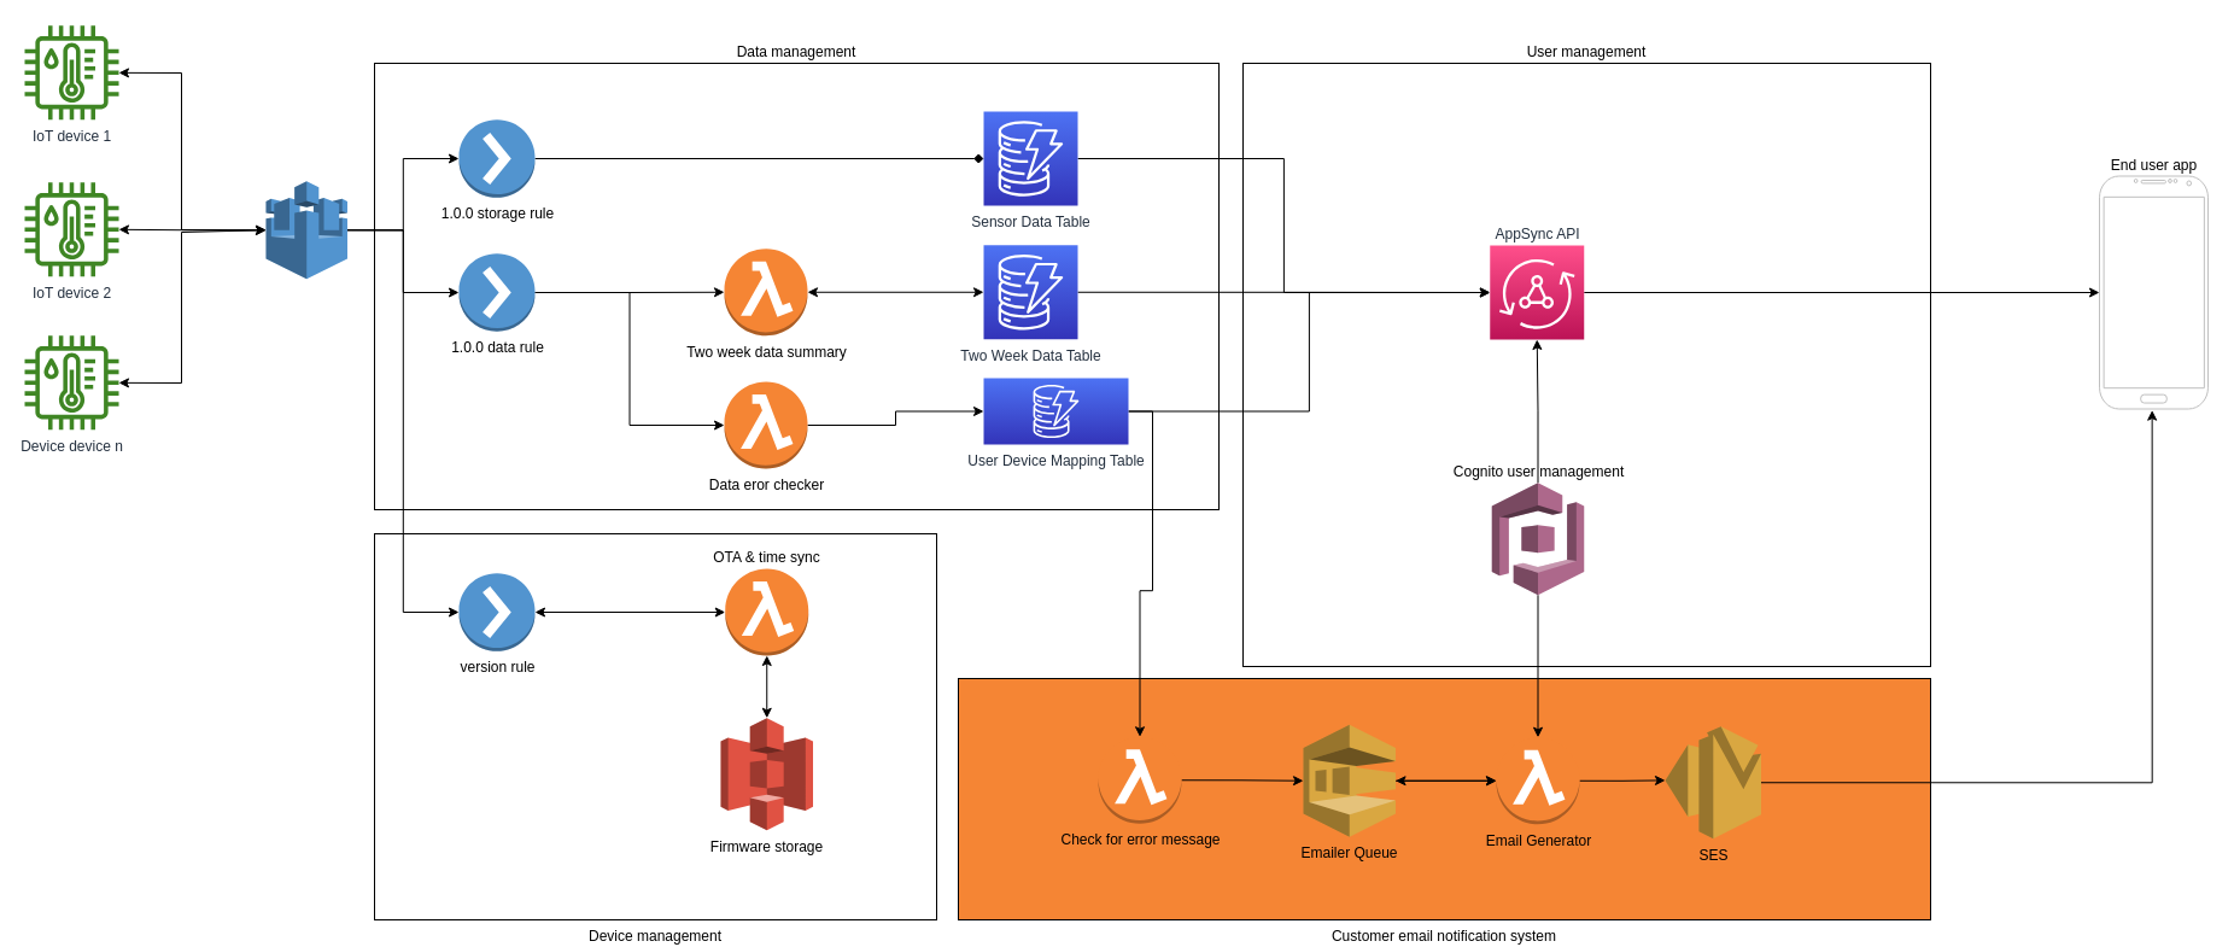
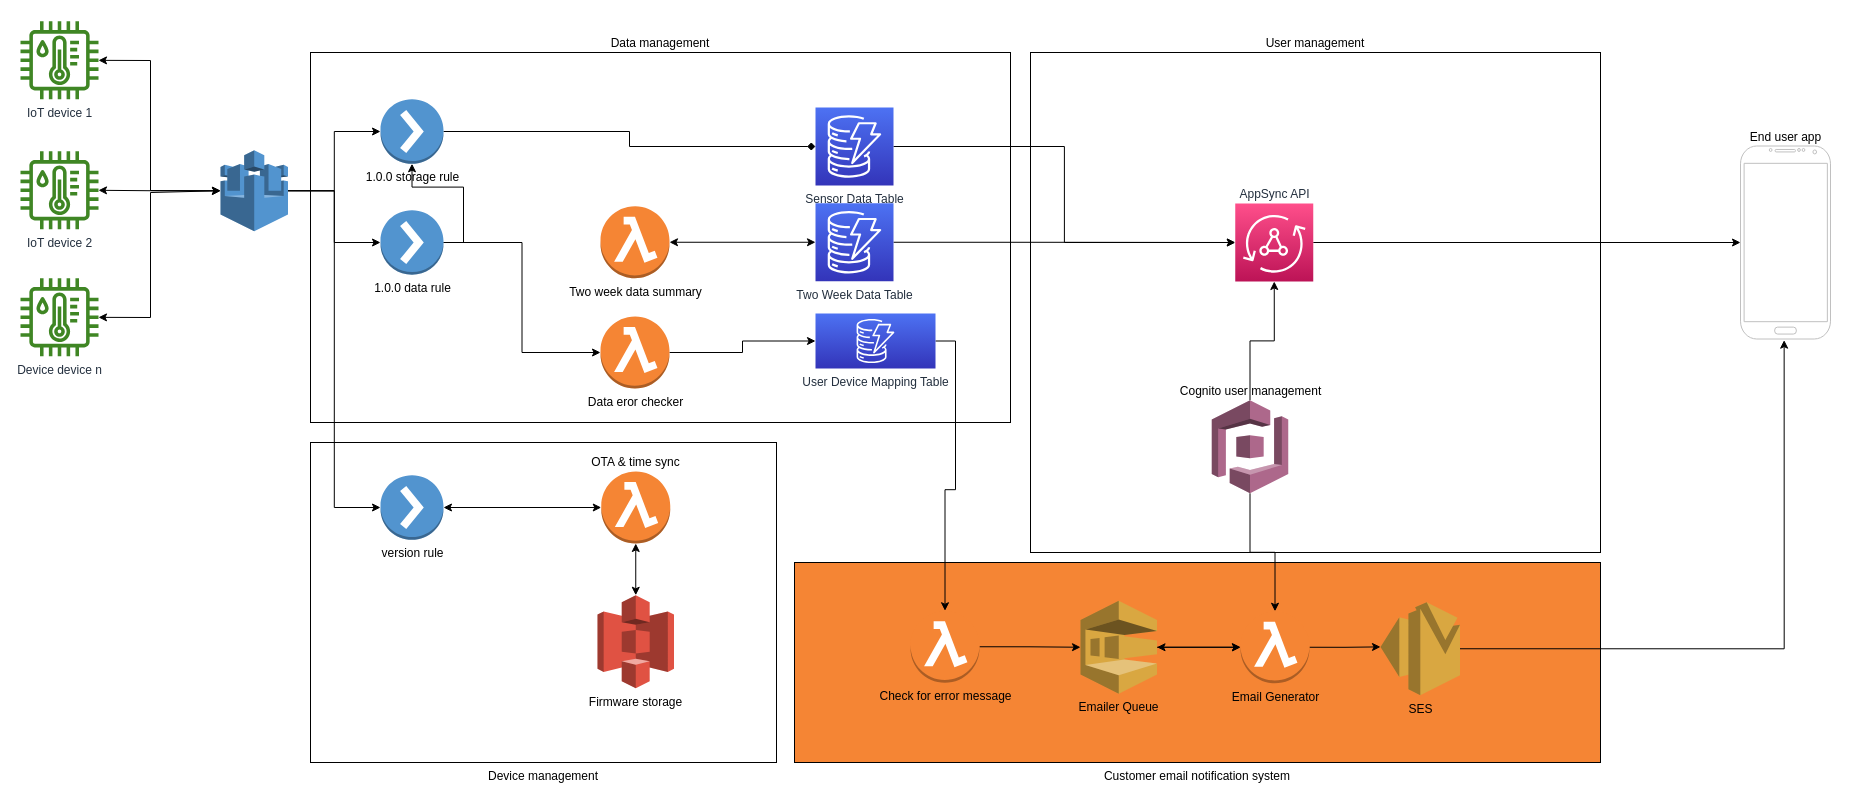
- <mxCell id="31" value="Sensor Data Table" style="sketch=0;points=[[0,0,0],[0.25,0,0],[0.5,0,0],[0.75,0,0],[1,0,0],[0,1,0],[0.25,1,0],[0.5,1,0],[0.75,1,0],[1,1,0],[0,0.25,0],[0,0.5,0],[0,0.75,0],[1,0.25,0],[1,0.5,0],[1,0.75,0]];outlineConnect=0;fontColor=#232F3E;gradientColor=#4D72F3;gradientDirection=north;fillColor=#3334B9;strokeColor=#ffffff;dashed=0;verticalLabelPosition=bottom;verticalAlign=top;align=center;html=1;fontSize=12;fontStyle=0;aspect=fixed;shape=mxgraph.aws4.resourceIcon;resIcon=mxgraph.aws4.dynamodb;" vertex="1" parent="1"><mxGeometry x="815" y="92" width="78" height="78" as="geometry" /></mxCell>
+ <mxCell id="31" value="Sensor Data Table" style="sketch=0;points=[[0,0,0],[0.25,0,0],[0.5,0,0],[0.75,0,0],[1,0,0],[0,1,0],[0.25,1,0],[0.5,1,0],[0.75,1,0],[1,1,0],[0,0.25,0],[0,0.5,0],[0,0.75,0],[1,0.25,0],[1,0.5,0],[1,0.75,0]];outlineConnect=0;fontColor=#232F3E;gradientColor=#4D72F3;gradientDirection=north;fillColor=#3334B9;strokeColor=#ffffff;dashed=0;verticalLabelPosition=bottom;verticalAlign=top;align=center;html=1;fontSize=12;fontStyle=0;aspect=fixed;shape=mxgraph.aws4.resourceIcon;resIcon=mxgraph.aws4.dynamodb;" vertex="1" parent="1"><mxGeometry x="815" y="107" width="78" height="78" as="geometry" /></mxCell>
- <mxCell id="11" style="edgeStyle=orthogonalEdgeStyle;rounded=0;orthogonalLoop=1;jettySize=auto;html=1;exitX=1;exitY=0.5;exitDx=0;exitDy=0;exitPerimeter=0;entryX=0;entryY=0.5;entryDx=0;entryDy=0;entryPerimeter=0;startArrow=none;startFill=0;" edge="1" parent="1" source="13" target="19"><mxGeometry relative="1" as="geometry" /></mxCell>
+ <mxCell id="11" style="edgeStyle=orthogonalEdgeStyle;rounded=0;orthogonalLoop=1;jettySize=auto;html=1;exitX=1;exitY=0.5;exitDx=0;exitDy=0;exitPerimeter=0;startArrow=none;startFill=0;" edge="1" parent="1" source="13" target="15"><mxGeometry relative="1" as="geometry" /></mxCell>
- <mxCell id="28" style="edgeStyle=orthogonalEdgeStyle;rounded=0;orthogonalLoop=1;jettySize=auto;html=1;exitX=1;exitY=0.5;exitDx=0;exitDy=0;exitPerimeter=0;entryX=0;entryY=0.5;entryDx=0;entryDy=0;entryPerimeter=0;startArrow=none;startFill=0;" edge="1" parent="1" source="29" target="24"><mxGeometry relative="1" as="geometry" /></mxCell>
- <mxCell id="41" value="Cognito user management" style="outlineConnect=0;dashed=0;verticalLabelPosition=top;verticalAlign=bottom;align=center;html=1;shape=mxgraph.aws3.cognito;fillColor=#AD688B;gradientColor=none;labelPosition=center;" vertex="1" parent="1"><mxGeometry x="1236.25" y="399.75" width="76.5" height="93" as="geometry" /></mxCell>
+ <mxCell id="41" value="Cognito user management" style="outlineConnect=0;dashed=0;verticalLabelPosition=top;verticalAlign=bottom;align=center;html=1;shape=mxgraph.aws3.cognito;fillColor=#AD688B;gradientColor=none;labelPosition=center;" vertex="1" parent="1"><mxGeometry x="1211.25" y="399.75" width="76.5" height="93" as="geometry" /></mxCell>
